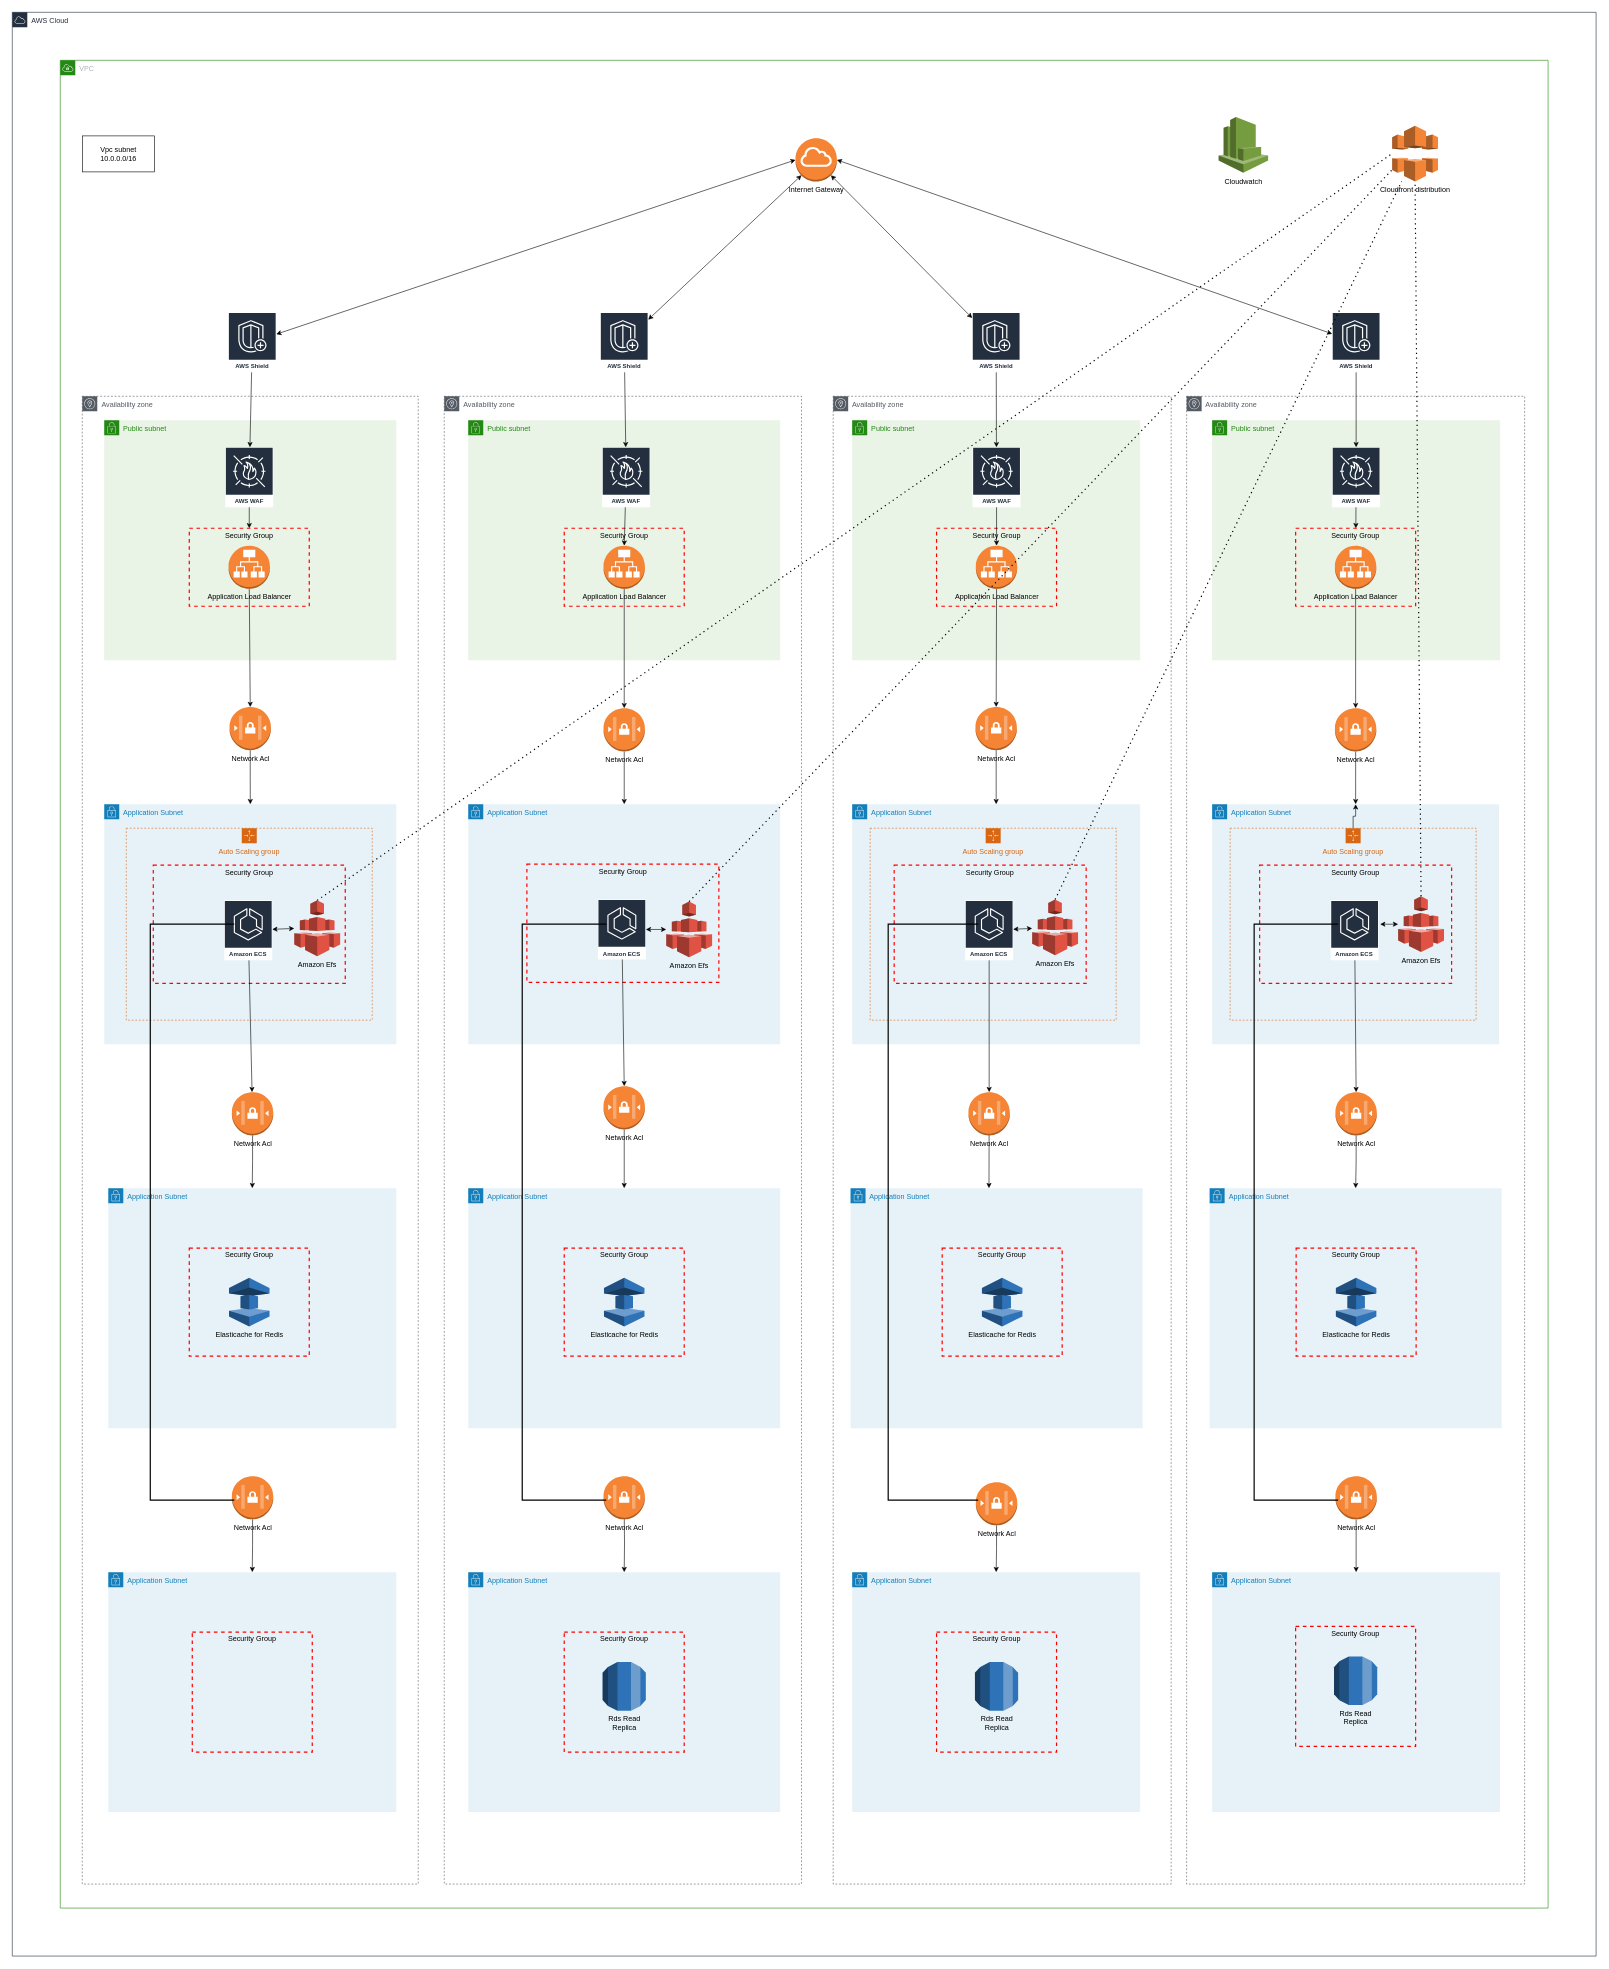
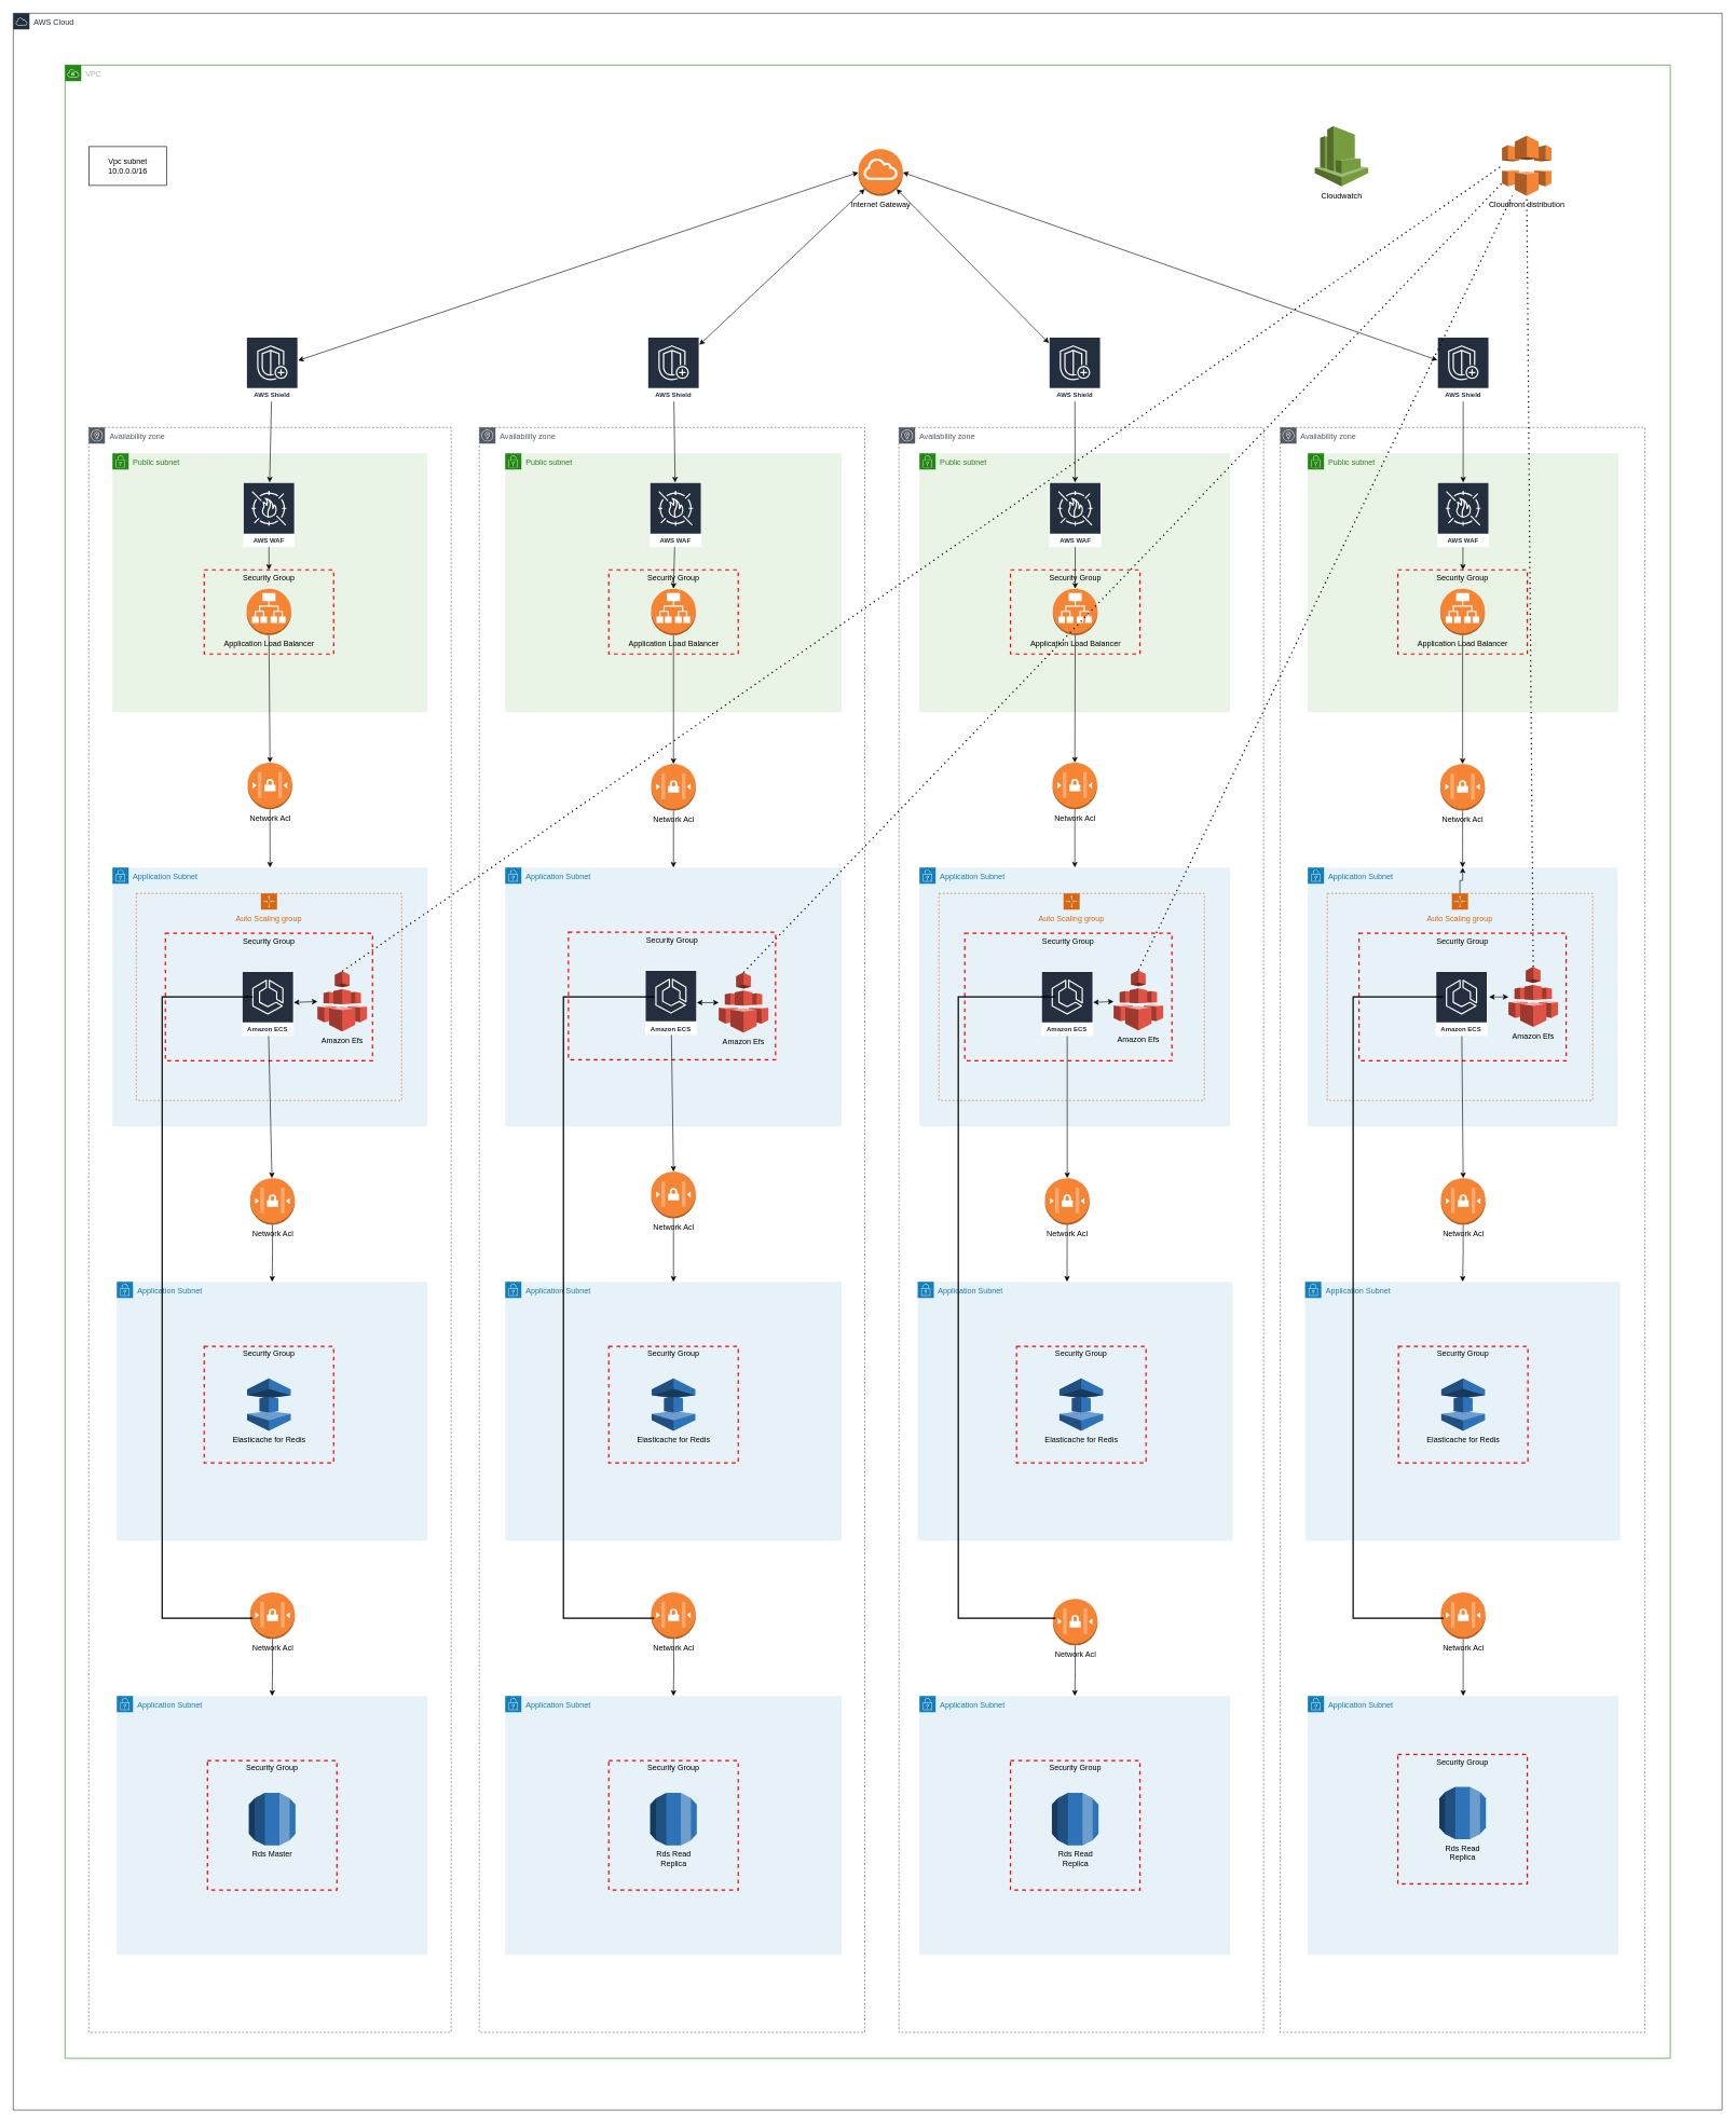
+ <mxCell id="77" value="Rds Master" style="outlineConnect=0;dashed=0;verticalLabelPosition=bottom;verticalAlign=top;align=center;html=1;shape=mxgraph.aws3.rds;fillColor=#2E73B8;gradientColor=none;" parent="76" vertex="1"><mxGeometry x="64" y="50" width="72" height="81" as="geometry" /></mxCell>
